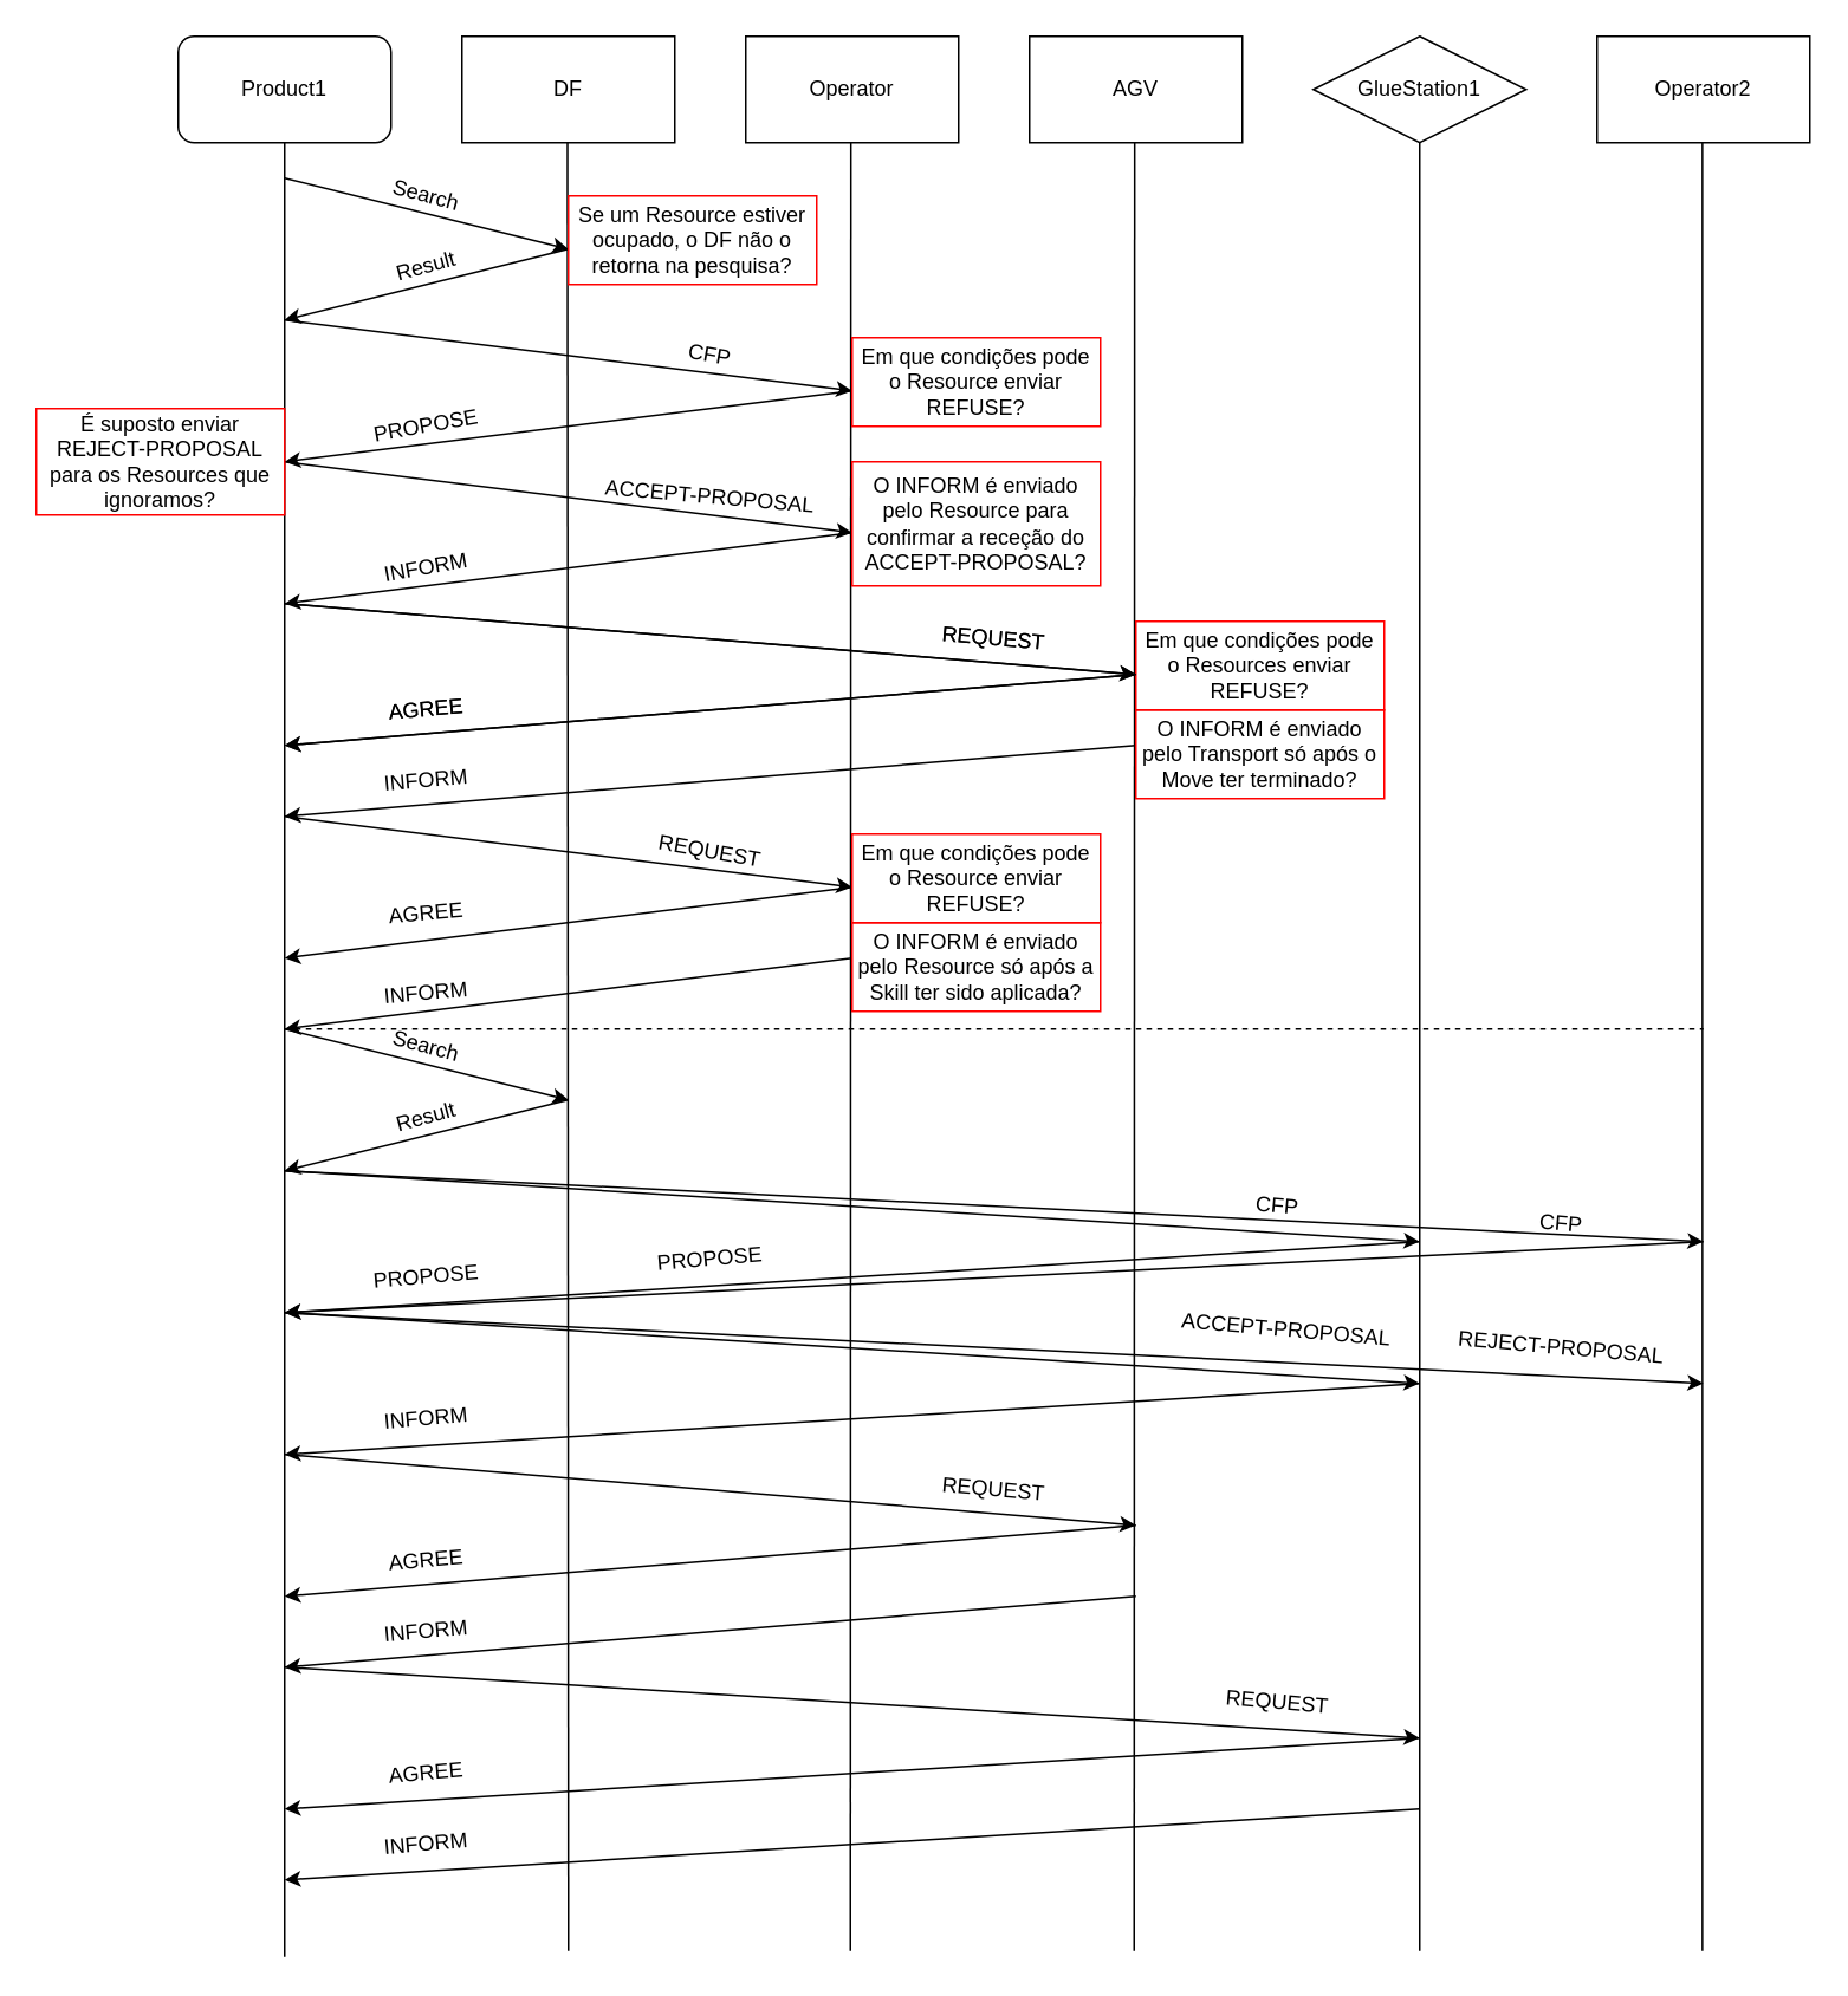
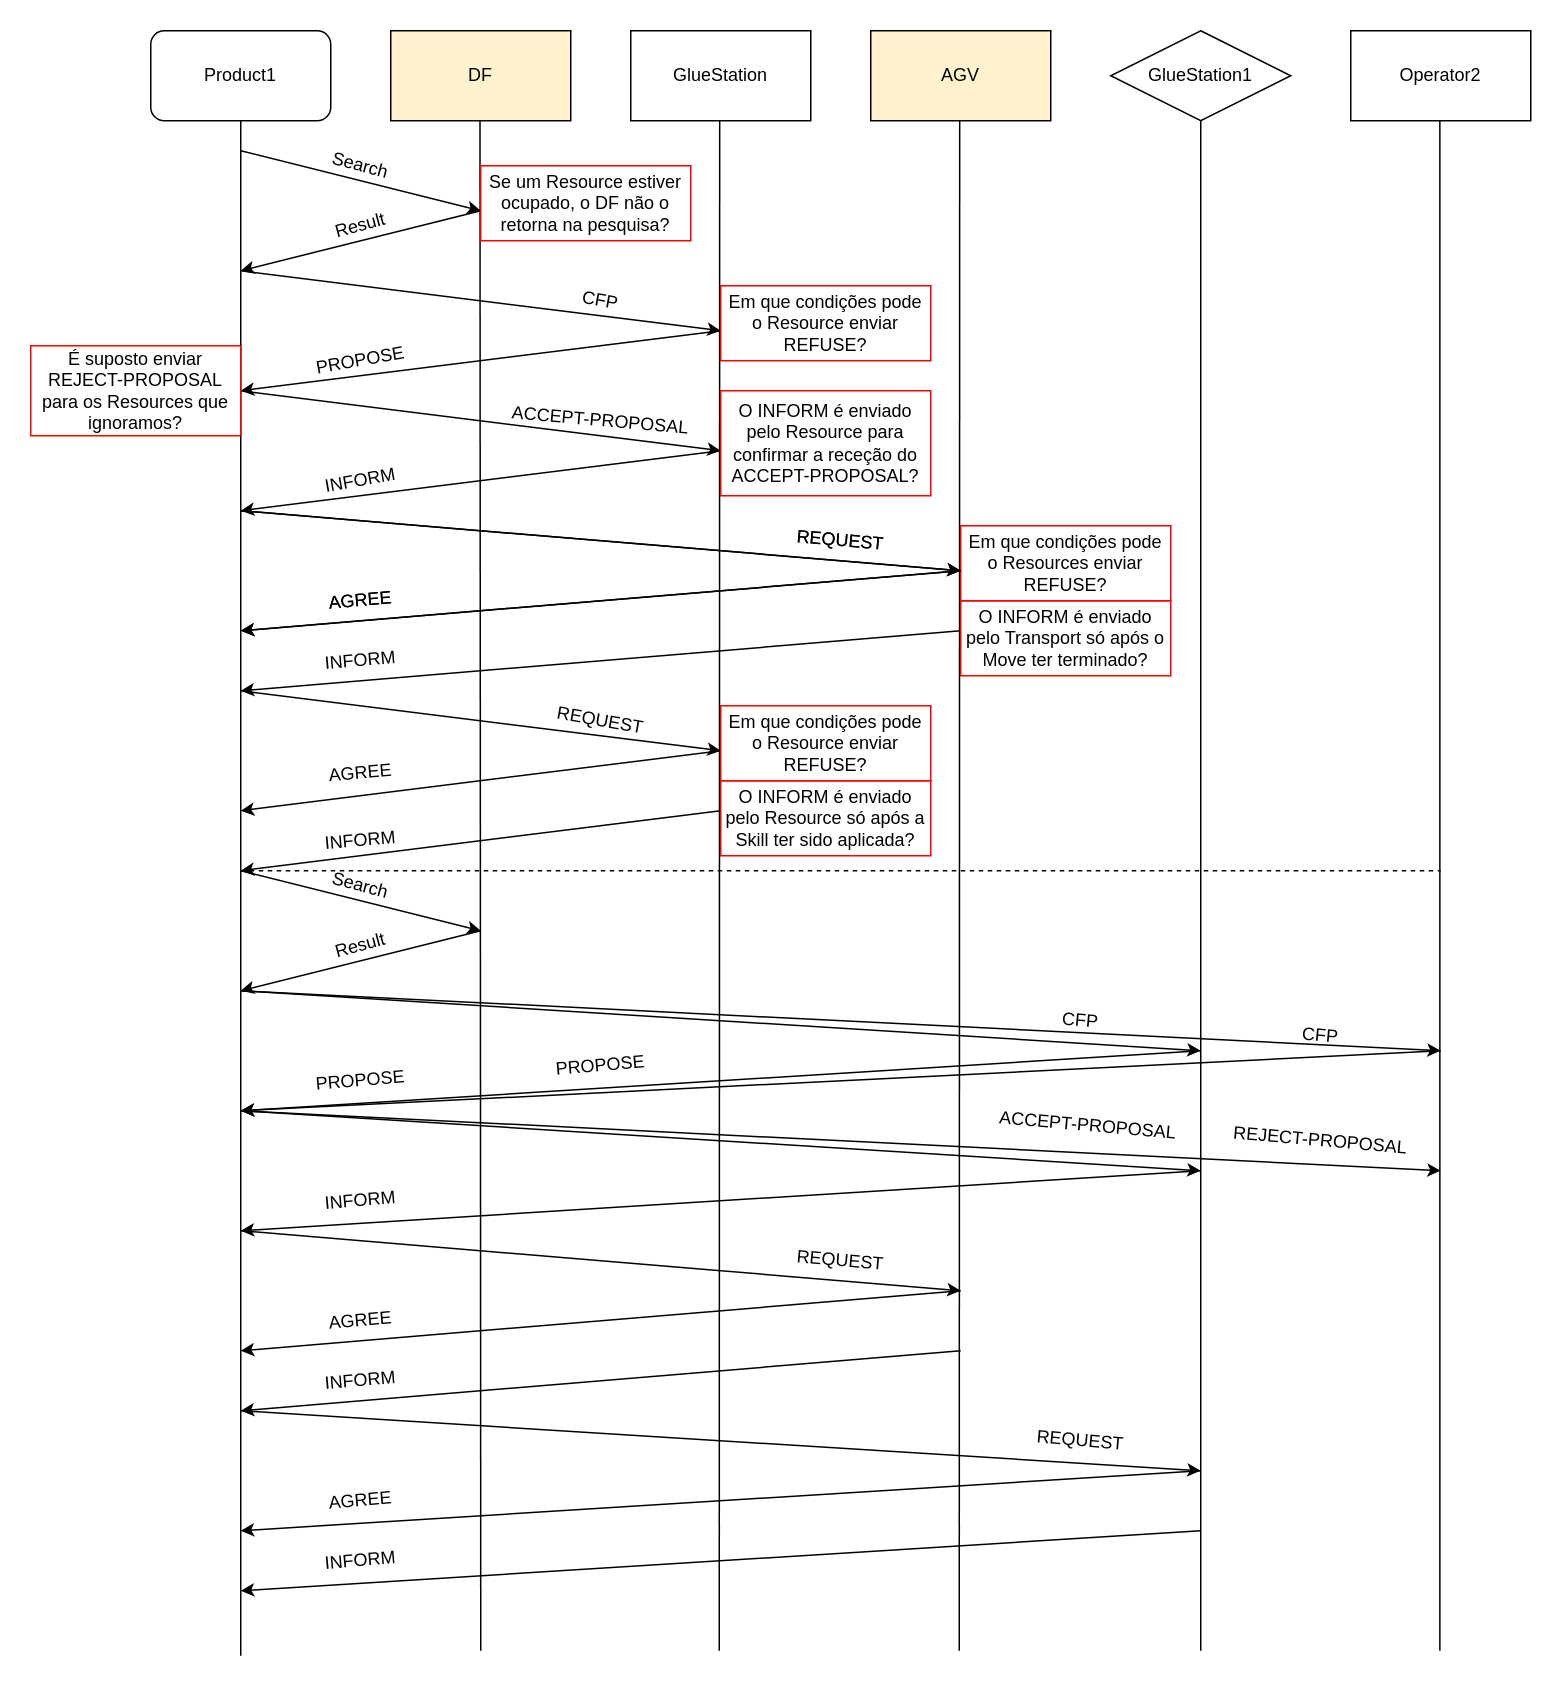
- <mxCell id="5" value="DF" style="rounded=0;whiteSpace=wrap;html=1;" vertex="1" parent="1"><mxGeometry x="260" y="20" width="120" height="60" as="geometry" /></mxCell>
+ <mxCell id="5" value="DF" style="rounded=0;whiteSpace=wrap;html=1;fillColor=#fff2cc;" vertex="1" parent="1"><mxGeometry x="260" y="20" width="120" height="60" as="geometry" /></mxCell>
- <mxCell id="3" value="Operator" style="rounded=0;whiteSpace=wrap;html=1;" vertex="1" parent="1"><mxGeometry x="420" y="20" width="120" height="60" as="geometry" /></mxCell>
+ <mxCell id="3" value="GlueStation" style="rounded=0;whiteSpace=wrap;html=1;" vertex="1" parent="1"><mxGeometry x="420" y="20" width="120" height="60" as="geometry" /></mxCell>
- <mxCell id="4" value="AGV" style="rounded=0;whiteSpace=wrap;html=1;" vertex="1" parent="1"><mxGeometry x="580" y="20" width="120" height="60" as="geometry" /></mxCell>
+ <mxCell id="4" value="AGV" style="rounded=0;whiteSpace=wrap;html=1;fillColor=#fff2cc;" vertex="1" parent="1"><mxGeometry x="580" y="20" width="120" height="60" as="geometry" /></mxCell>
